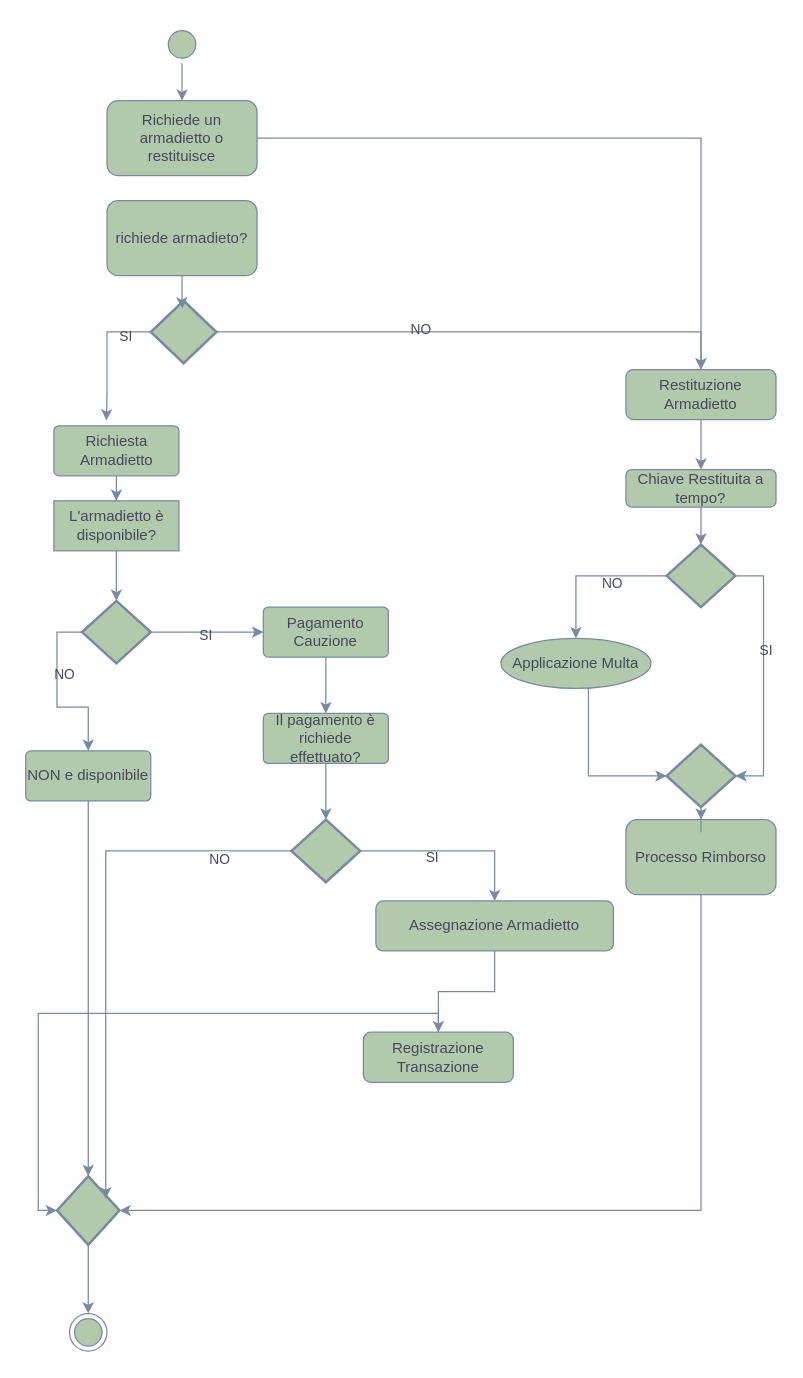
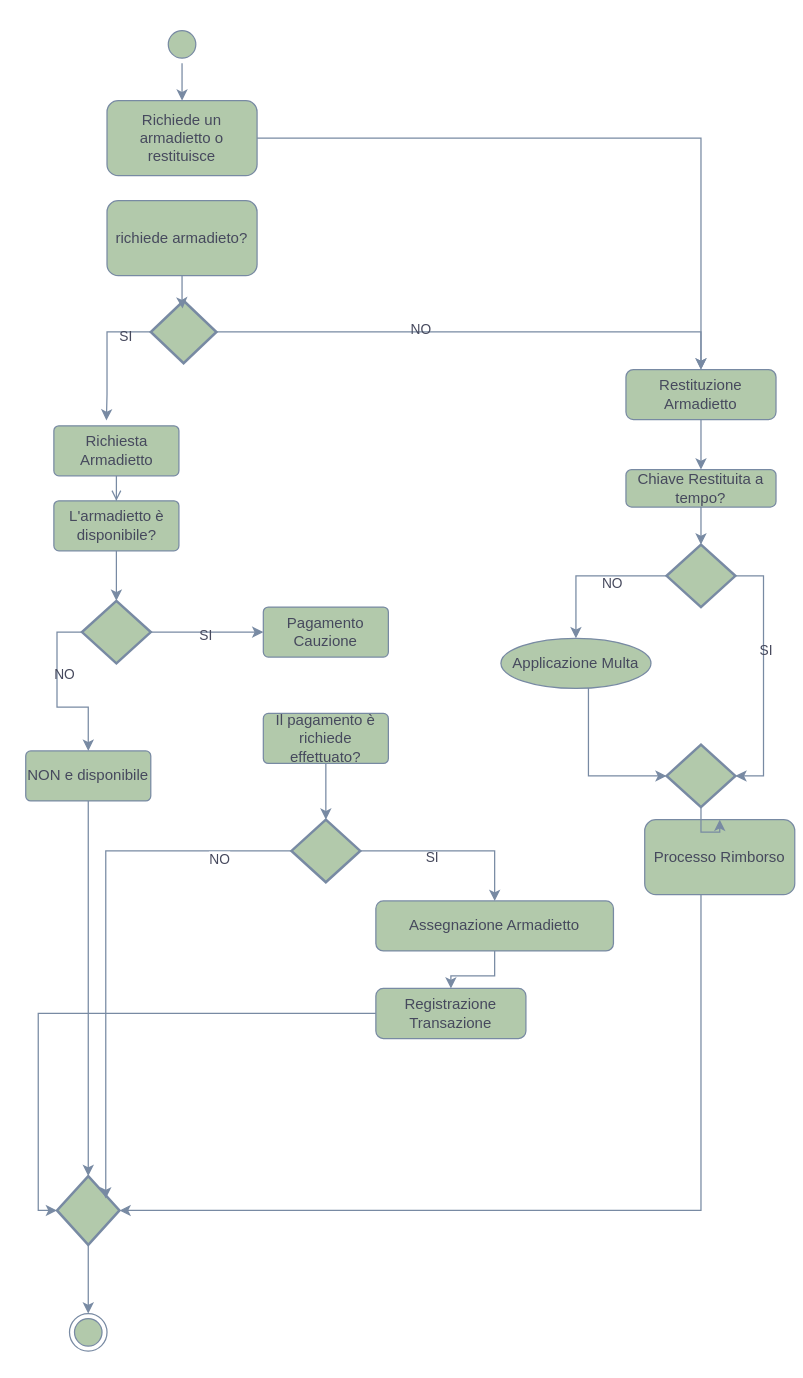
- <mxCell id="5" style="edgeStyle=orthogonalEdgeStyle;rounded=0;orthogonalLoop=1;jettySize=auto;html=1;labelBackgroundColor=none;strokeColor=#788AA3;fontColor=default;" parent="1" source="6" target="8" edge="1"><mxGeometry relative="1" as="geometry" /></mxCell>
+ <mxCell id="5" style="edgeStyle=orthogonalEdgeStyle;rounded=0;orthogonalLoop=1;jettySize=auto;html=1;labelBackgroundColor=none;strokeColor=#788AA3;fontColor=default;endArrow=open;" parent="1" source="6" target="8" edge="1"><mxGeometry relative="1" as="geometry" /></mxCell>
- <mxCell id="8" value="L'armadietto è disponibile?" style="arcSize=10;whiteSpace=wrap;html=1;align=center;labelBackgroundColor=none;fillColor=#B2C9AB;strokeColor=#788AA3;fontColor=#46495D;rounded=0;" parent="1" vertex="1"><mxGeometry x="42.5" y="400" width="100" height="40" as="geometry" /></mxCell>
+ <mxCell id="8" value="L'armadietto è disponibile?" style="rounded=1;arcSize=10;whiteSpace=wrap;html=1;align=center;labelBackgroundColor=none;fillColor=#B2C9AB;strokeColor=#788AA3;fontColor=#46495D;" parent="1" vertex="1"><mxGeometry x="42.5" y="400" width="100" height="40" as="geometry" /></mxCell>
- <mxCell id="12" style="edgeStyle=orthogonalEdgeStyle;rounded=0;orthogonalLoop=1;jettySize=auto;html=1;labelBackgroundColor=none;strokeColor=#788AA3;fontColor=default;" parent="1" source="13" target="21" edge="1"><mxGeometry relative="1" as="geometry" /></mxCell>
- <mxCell id="42" value="Processo Rimborso" style="rounded=1;whiteSpace=wrap;html=1;labelBackgroundColor=none;fillColor=#B2C9AB;strokeColor=#788AA3;fontColor=#46495D;" parent="1" vertex="1"><mxGeometry x="500" y="655" width="120" height="60" as="geometry" /></mxCell>
+ <mxCell id="42" value="Processo Rimborso" style="rounded=1;whiteSpace=wrap;html=1;labelBackgroundColor=none;fillColor=#B2C9AB;strokeColor=#788AA3;fontColor=#46495D;" parent="1" vertex="1"><mxGeometry x="515" y="655" width="120" height="60" as="geometry" /></mxCell>
- <mxCell id="25" value="Registrazione Transazione" style="rounded=1;whiteSpace=wrap;html=1;labelBackgroundColor=none;fillColor=#B2C9AB;strokeColor=#788AA3;fontColor=#46495D;" parent="1" vertex="1"><mxGeometry x="290" y="825" width="120" height="40" as="geometry" /></mxCell>
+ <mxCell id="25" value="Registrazione Transazione" style="rounded=1;whiteSpace=wrap;html=1;labelBackgroundColor=none;fillColor=#B2C9AB;strokeColor=#788AA3;fontColor=#46495D;" parent="1" vertex="1"><mxGeometry x="300" y="790" width="120" height="40" as="geometry" /></mxCell>
